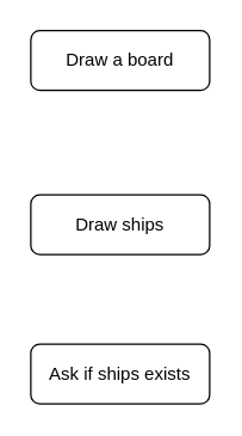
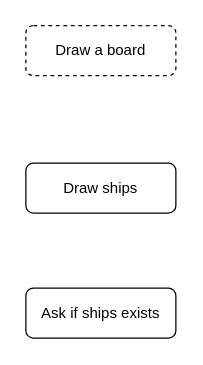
- <mxCell id="2" value="Draw a board" style="rounded=1;whiteSpace=wrap;html=1;" vertex="1" parent="1"><mxGeometry x="20" y="20" width="120" height="40" as="geometry" /></mxCell>
+ <mxCell id="2" value="Draw a board" style="rounded=1;whiteSpace=wrap;html=1;dashed=1;" vertex="1" parent="1"><mxGeometry x="20" y="20" width="120" height="40" as="geometry" /></mxCell>
